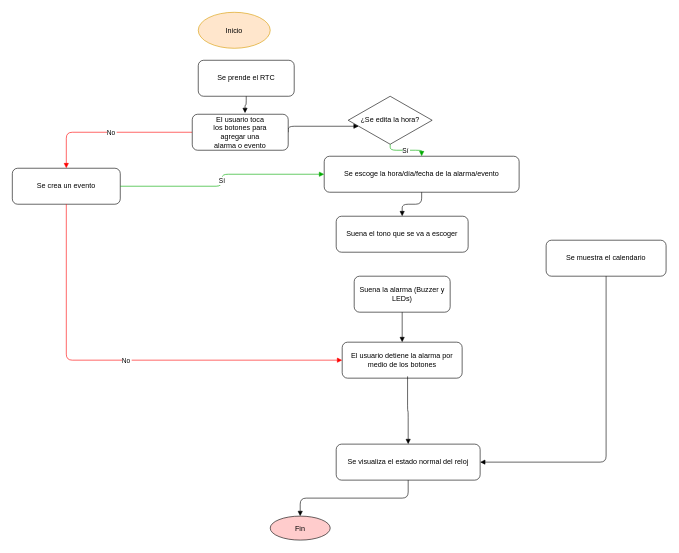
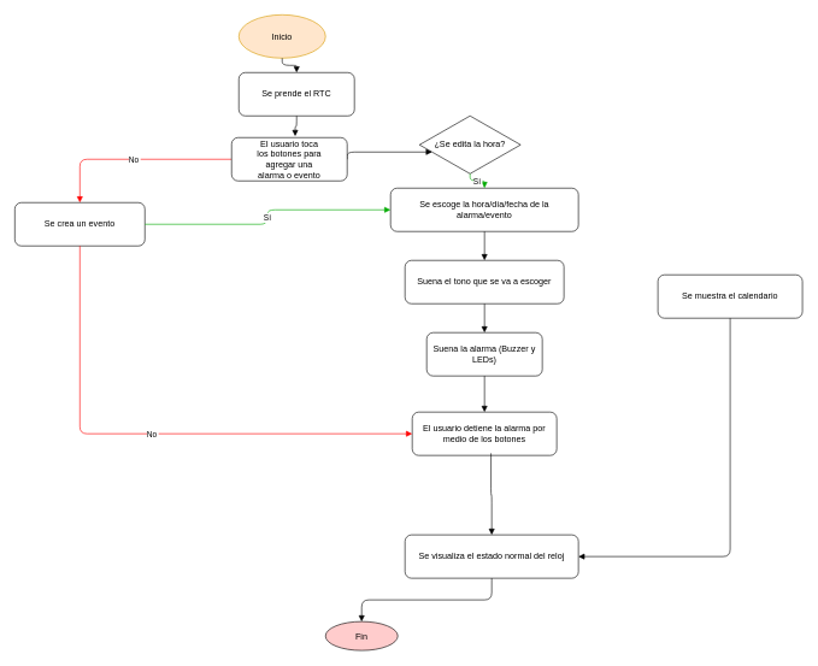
+ <mxCell id="12" style="edgeStyle=orthogonalEdgeStyle;endArrow=block;" parent="1" source="2" target="3" edge="1"><mxGeometry relative="1" as="geometry" /></mxCell>
- <mxCell id="6" value="Se escoge la hora/día/fecha de la alarma/evento" style="rounded=1;whiteSpace=wrap;html=1;" parent="1" vertex="1"><mxGeometry x="540" y="260" width="325" height="60" as="geometry" /></mxCell>
+ <mxCell id="6" value="Se escoge la hora/día/fecha de la alarma/evento" style="rounded=1;whiteSpace=wrap;html=1;" parent="1" vertex="1"><mxGeometry x="540" y="260" width="260" height="60" as="geometry" /></mxCell>
- <mxCell id="21" value="Se muestra el calendario" style="rounded=1;whiteSpace=wrap;html=1;" vertex="1" parent="1"><mxGeometry x="910" y="400" width="200" height="60" as="geometry" /></mxCell>
+ <mxCell id="21" value="Se muestra el calendario" style="rounded=1;whiteSpace=wrap;html=1;" vertex="1" parent="1"><mxGeometry x="910" y="380" width="200" height="60" as="geometry" /></mxCell>
+ <mxCell id="17" style="edgeStyle=orthogonalEdgeStyle;endArrow=block;" parent="1" source="7" target="8" edge="1"><mxGeometry relative="1" as="geometry" /></mxCell>
